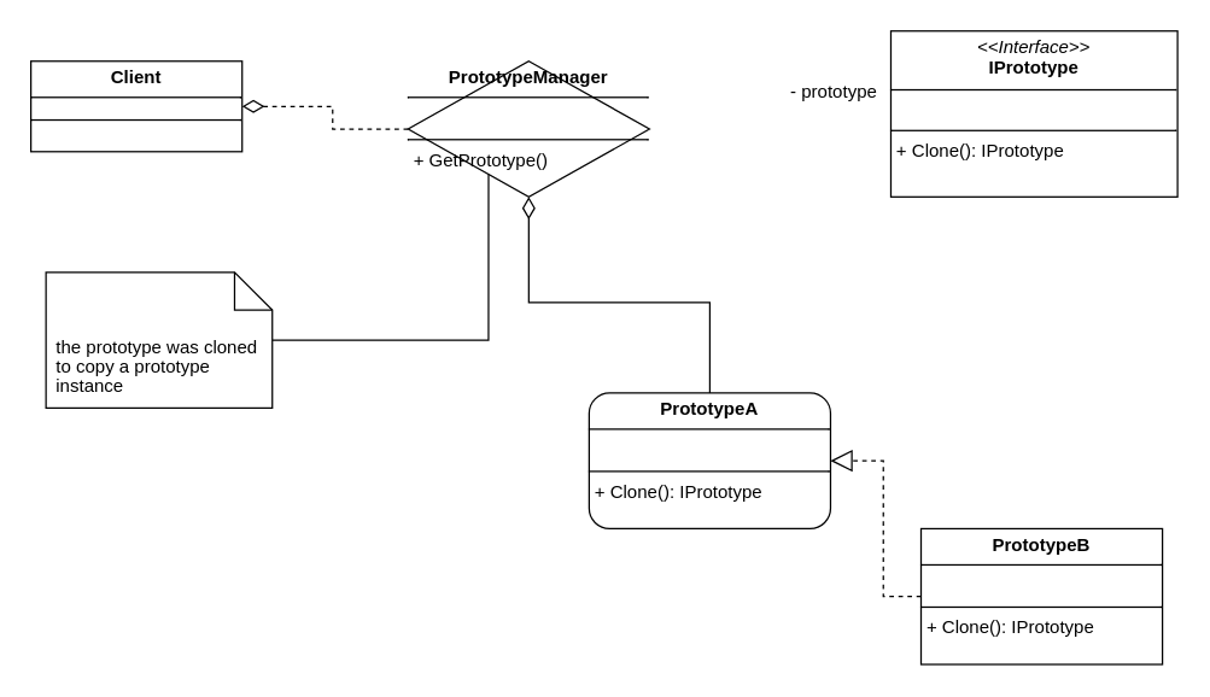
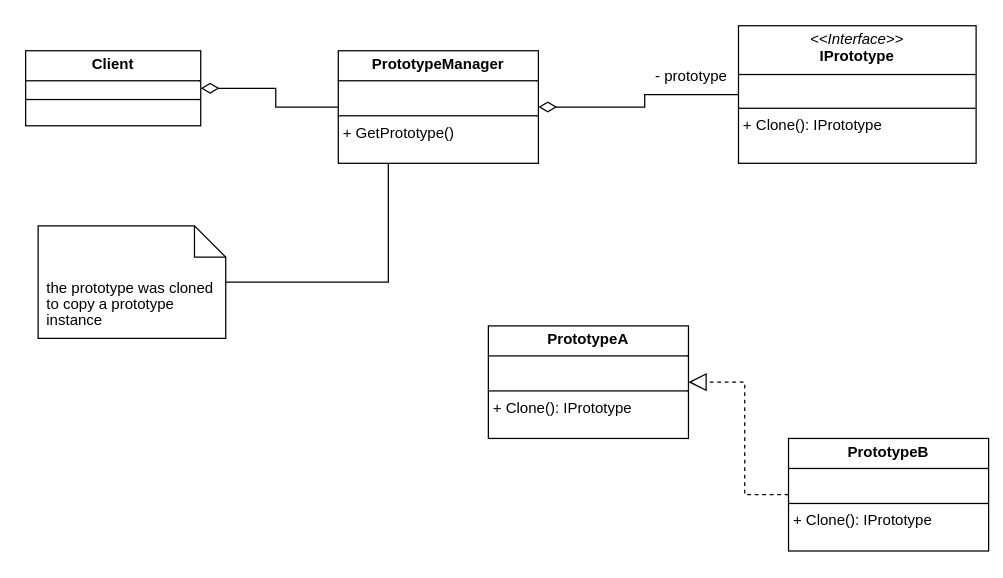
- <mxCell id="2" style="edgeStyle=orthogonalEdgeStyle;rounded=0;orthogonalLoop=1;jettySize=auto;html=1;endArrow=none;endFill=0;startArrow=diamondThin;startFill=0;startSize=12;dashed=1;" edge="1" parent="1" source="3" target="5"><mxGeometry relative="1" as="geometry" /></mxCell>
+ <mxCell id="2" style="edgeStyle=orthogonalEdgeStyle;rounded=0;orthogonalLoop=1;jettySize=auto;html=1;endArrow=none;endFill=0;startArrow=diamondThin;startFill=0;startSize=12;" edge="1" parent="1" source="3" target="5"><mxGeometry relative="1" as="geometry" /></mxCell>
- <mxCell id="5" value="&lt;p style=&quot;margin:0px;margin-top:4px;text-align:center;&quot;&gt;&lt;b&gt;PrototypeManager&lt;/b&gt;&lt;/p&gt;&lt;hr size=&quot;1&quot; style=&quot;border-style:solid;&quot;&gt;&lt;p style=&quot;margin:0px;margin-left:4px;&quot;&gt;&lt;br&gt;&lt;/p&gt;&lt;hr size=&quot;1&quot; style=&quot;border-style:solid;&quot;&gt;&lt;p style=&quot;margin:0px;margin-left:4px;&quot;&gt;+ GetPrototype()&lt;/p&gt;" style="rhombus;verticalAlign=top;align=left;overflow=fill;html=1;whiteSpace=wrap;" vertex="1" parent="1"><mxGeometry x="270" y="40" width="160" height="90" as="geometry" /></mxCell>
+ <mxCell id="5" value="&lt;p style=&quot;margin:0px;margin-top:4px;text-align:center;&quot;&gt;&lt;b&gt;PrototypeManager&lt;/b&gt;&lt;/p&gt;&lt;hr size=&quot;1&quot; style=&quot;border-style:solid;&quot;&gt;&lt;p style=&quot;margin:0px;margin-left:4px;&quot;&gt;&lt;br&gt;&lt;/p&gt;&lt;hr size=&quot;1&quot; style=&quot;border-style:solid;&quot;&gt;&lt;p style=&quot;margin:0px;margin-left:4px;&quot;&gt;+ GetPrototype()&lt;/p&gt;" style="verticalAlign=top;align=left;overflow=fill;html=1;whiteSpace=wrap;" vertex="1" parent="1"><mxGeometry x="270" y="40" width="160" height="90" as="geometry" /></mxCell>
- <mxCell id="4" style="edgeStyle=orthogonalEdgeStyle;rounded=0;orthogonalLoop=1;jettySize=auto;html=1;endArrow=none;endFill=0;startArrow=diamondThin;startFill=0;startSize=12;" edge="1" parent="1" source="5" target="8"><mxGeometry relative="1" as="geometry" /></mxCell>
+ <mxCell id="4" style="edgeStyle=orthogonalEdgeStyle;rounded=0;orthogonalLoop=1;jettySize=auto;html=1;entryX=0;entryY=0.5;entryDx=0;entryDy=0;endArrow=none;endFill=0;startArrow=diamondThin;startFill=0;startSize=12;" edge="1" parent="1" source="5" target="6"><mxGeometry relative="1" as="geometry" /></mxCell>
- <mxCell id="8" value="&lt;p style=&quot;margin:0px;margin-top:4px;text-align:center;&quot;&gt;&lt;b&gt;PrototypeA&lt;/b&gt;&lt;/p&gt;&lt;hr size=&quot;1&quot; style=&quot;border-style:solid;&quot;&gt;&lt;p style=&quot;margin:0px;margin-left:4px;&quot;&gt;&lt;br&gt;&lt;/p&gt;&lt;hr size=&quot;1&quot; style=&quot;border-style:solid;&quot;&gt;&lt;p style=&quot;margin:0px;margin-left:4px;&quot;&gt;+ Clone(): IPrototype&lt;/p&gt;" style="verticalAlign=top;align=left;overflow=fill;html=1;whiteSpace=wrap;rounded=1;" vertex="1" parent="1"><mxGeometry x="390" y="260" width="160" height="90" as="geometry" /></mxCell>
+ <mxCell id="8" value="&lt;p style=&quot;margin:0px;margin-top:4px;text-align:center;&quot;&gt;&lt;b&gt;PrototypeA&lt;/b&gt;&lt;/p&gt;&lt;hr size=&quot;1&quot; style=&quot;border-style:solid;&quot;&gt;&lt;p style=&quot;margin:0px;margin-left:4px;&quot;&gt;&lt;br&gt;&lt;/p&gt;&lt;hr size=&quot;1&quot; style=&quot;border-style:solid;&quot;&gt;&lt;p style=&quot;margin:0px;margin-left:4px;&quot;&gt;+ Clone(): IPrototype&lt;/p&gt;" style="verticalAlign=top;align=left;overflow=fill;html=1;whiteSpace=wrap;" vertex="1" parent="1"><mxGeometry x="390" y="260" width="160" height="90" as="geometry" /></mxCell>
- <mxCell id="10" value="&lt;p style=&quot;margin:0px;margin-top:4px;text-align:center;&quot;&gt;&lt;b&gt;PrototypeB&lt;/b&gt;&lt;/p&gt;&lt;hr size=&quot;1&quot; style=&quot;border-style:solid;&quot;&gt;&lt;p style=&quot;margin:0px;margin-left:4px;&quot;&gt;&lt;br&gt;&lt;/p&gt;&lt;hr size=&quot;1&quot; style=&quot;border-style:solid;&quot;&gt;&lt;p style=&quot;margin:0px;margin-left:4px;&quot;&gt;+ Clone(): IPrototype&lt;/p&gt;" style="verticalAlign=top;align=left;overflow=fill;html=1;whiteSpace=wrap;" vertex="1" parent="1"><mxGeometry x="610" y="350" width="160" height="90" as="geometry" /></mxCell>
+ <mxCell id="10" value="&lt;p style=&quot;margin:0px;margin-top:4px;text-align:center;&quot;&gt;&lt;b&gt;PrototypeB&lt;/b&gt;&lt;/p&gt;&lt;hr size=&quot;1&quot; style=&quot;border-style:solid;&quot;&gt;&lt;p style=&quot;margin:0px;margin-left:4px;&quot;&gt;&lt;br&gt;&lt;/p&gt;&lt;hr size=&quot;1&quot; style=&quot;border-style:solid;&quot;&gt;&lt;p style=&quot;margin:0px;margin-left:4px;&quot;&gt;+ Clone(): IPrototype&lt;/p&gt;" style="verticalAlign=top;align=left;overflow=fill;html=1;whiteSpace=wrap;" vertex="1" parent="1"><mxGeometry x="630" y="350" width="160" height="90" as="geometry" /></mxCell>
